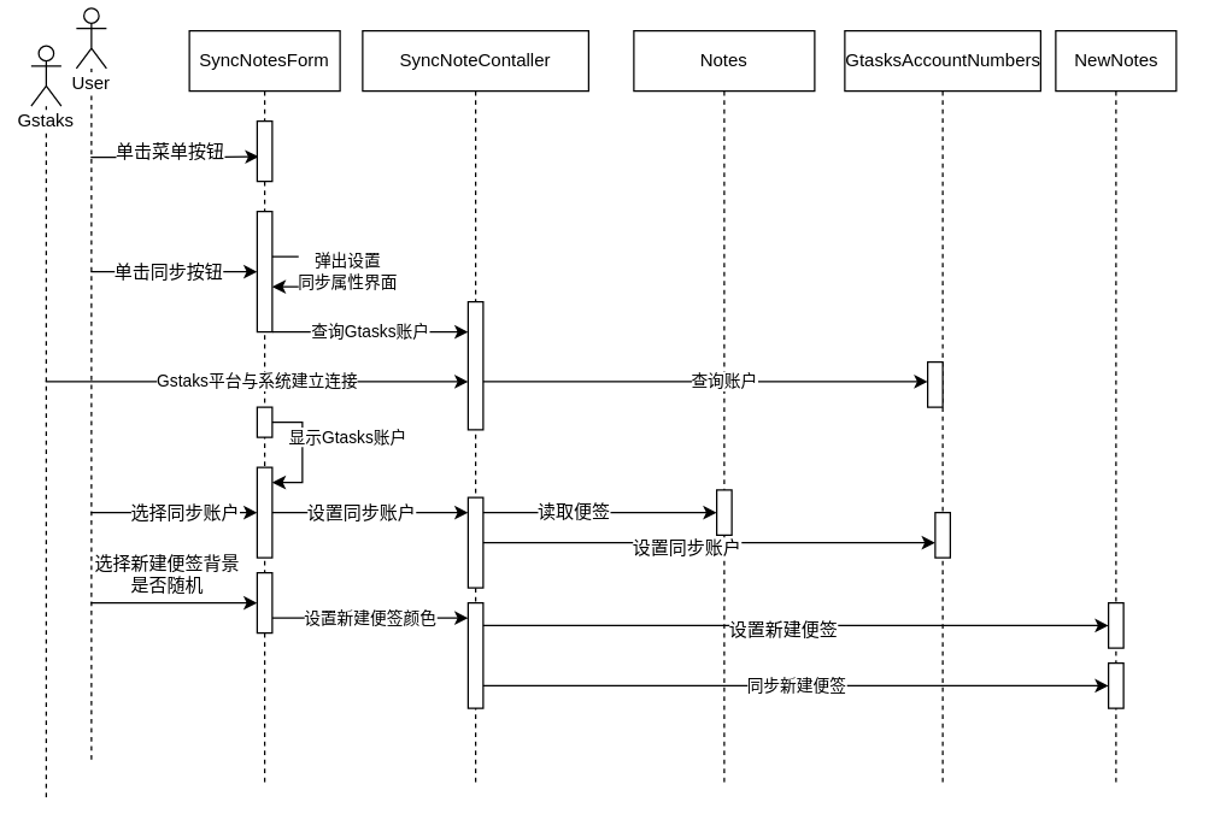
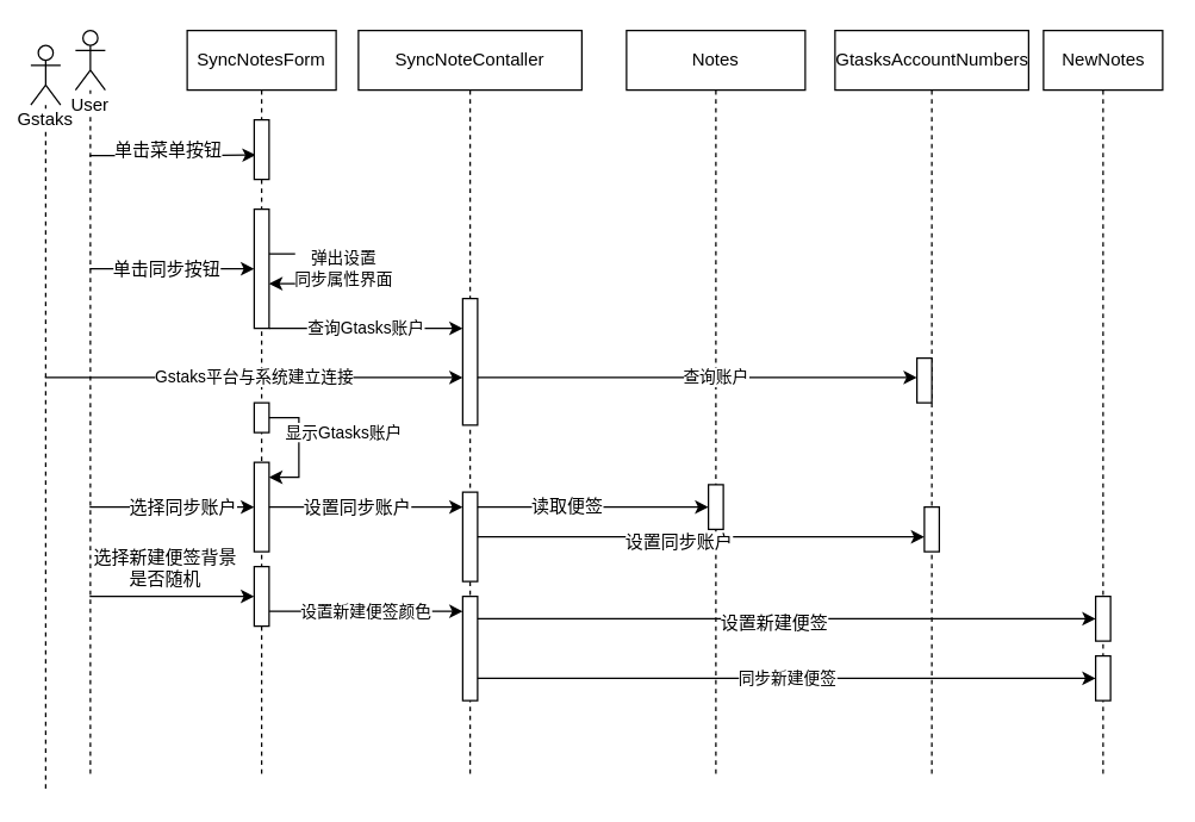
- <mxCell id="10" value="User" style="shape=umlLifeline;participant=umlActor;perimeter=lifelinePerimeter;whiteSpace=wrap;html=1;container=1;collapsible=0;recursiveResize=0;verticalAlign=top;spacingTop=36;labelBackgroundColor=#ffffff;outlineConnect=0;size=40;" parent="1" vertex="1"><mxGeometry x="50" y="5" width="20" height="500" as="geometry" /></mxCell>
+ <mxCell id="10" value="User" style="shape=umlLifeline;participant=umlActor;perimeter=lifelinePerimeter;whiteSpace=wrap;html=1;container=1;collapsible=0;recursiveResize=0;verticalAlign=top;spacingTop=36;labelBackgroundColor=#ffffff;outlineConnect=0;size=40;" parent="1" vertex="1"><mxGeometry x="50" y="20" width="20" height="500" as="geometry" /></mxCell>
